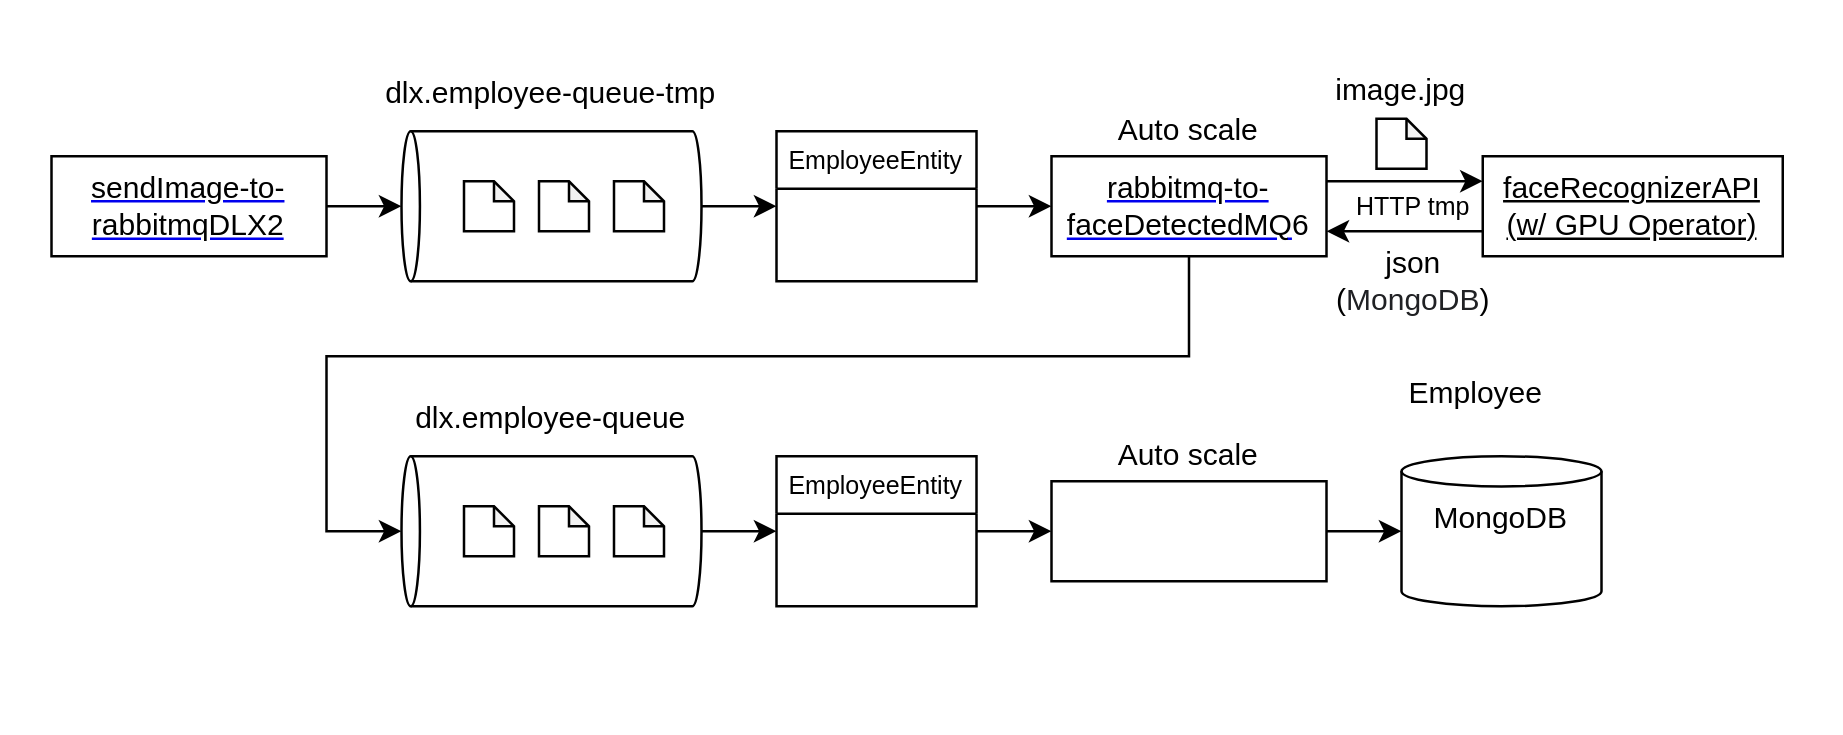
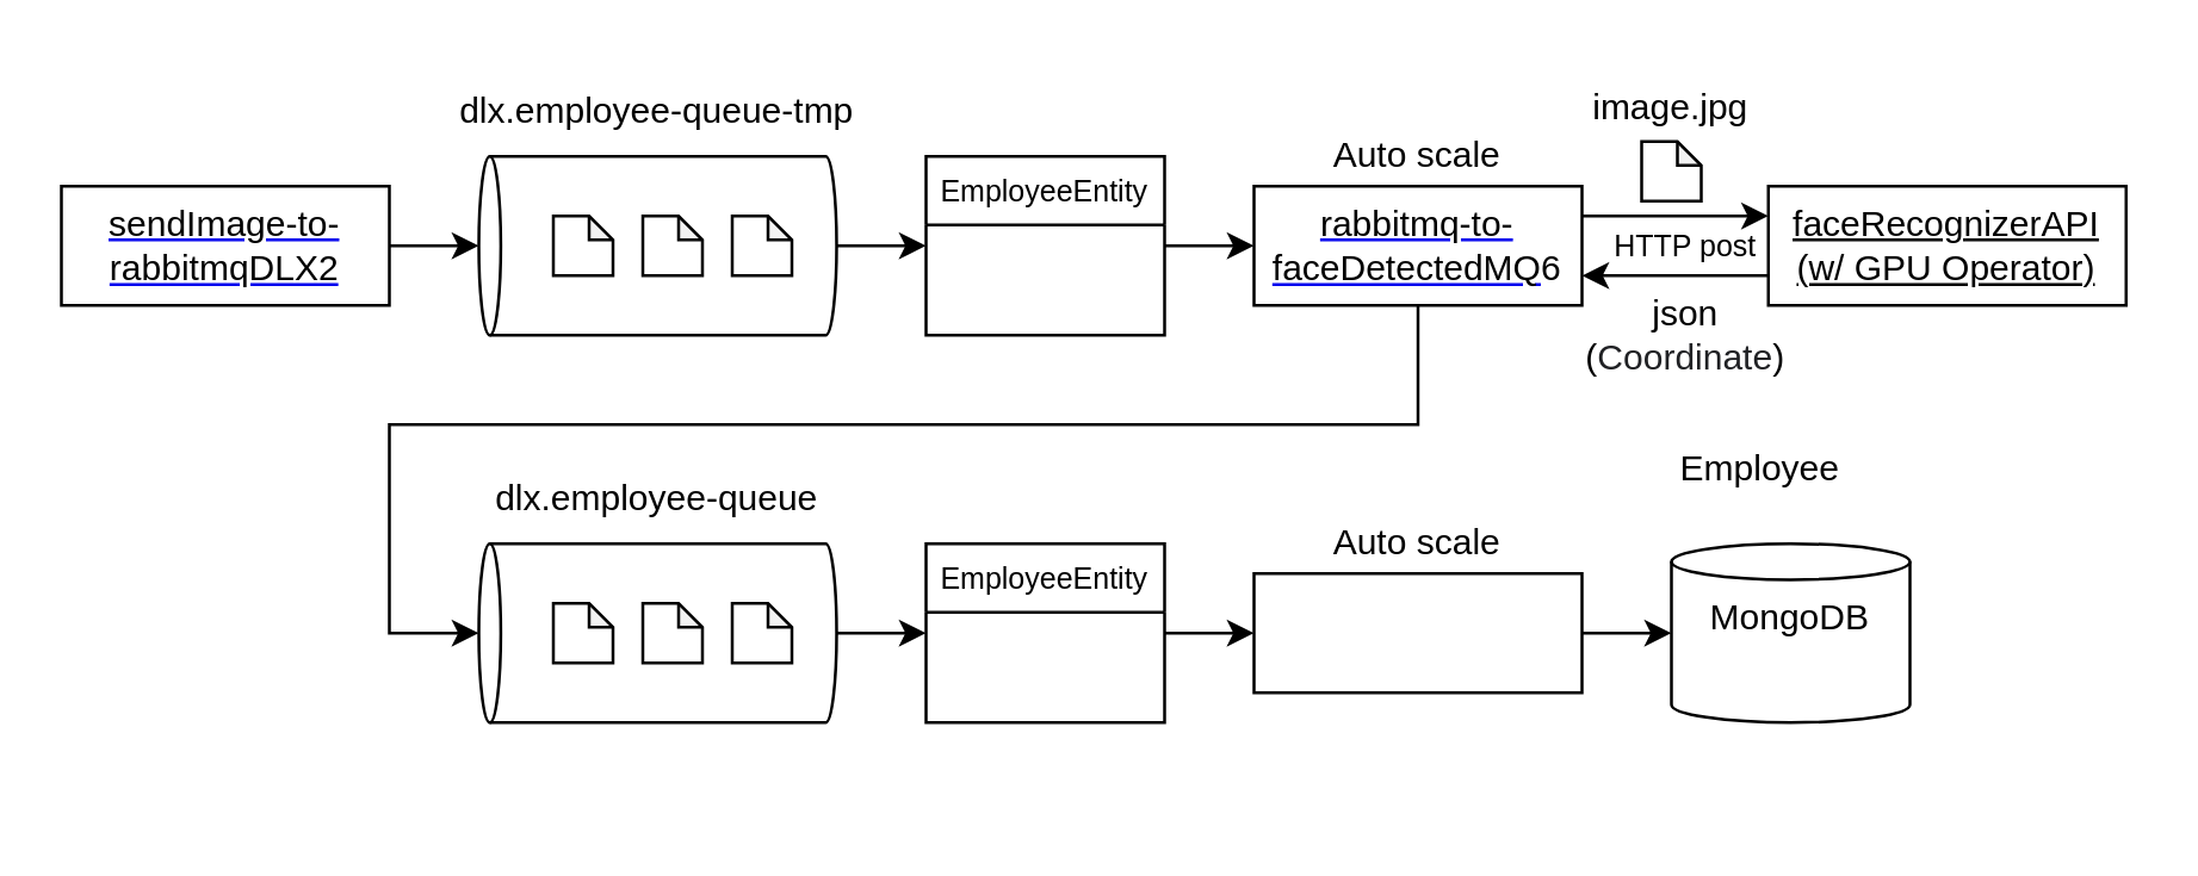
- <mxCell id="36" value="&lt;font style=&quot;font-size: 10px;&quot;&gt;HTTP tmp&lt;/font&gt;" style="text;html=1;strokeColor=none;fillColor=none;align=center;verticalAlign=middle;whiteSpace=wrap;rounded=0;fontSize=12;fontColor=#000000;" parent="1" vertex="1"><mxGeometry x="525" y="67" width="80" height="30" as="geometry" /></mxCell>
+ <mxCell id="36" value="&lt;font style=&quot;font-size: 10px;&quot;&gt;HTTP post&lt;/font&gt;" style="text;html=1;strokeColor=none;fillColor=none;align=center;verticalAlign=middle;whiteSpace=wrap;rounded=0;fontSize=12;fontColor=#000000;" parent="1" vertex="1"><mxGeometry x="525" y="67" width="80" height="30" as="geometry" /></mxCell>
- <mxCell id="35" value="json&lt;br&gt;&lt;font style=&quot;font-size: 12px;&quot;&gt;(&lt;span style=&quot;color: rgb(32, 33, 36); font-family: inherit; text-align: left; background-color: initial;&quot;&gt;MongoDB&lt;/span&gt;&lt;span style=&quot;background-color: initial;&quot;&gt;)&lt;/span&gt;&lt;/font&gt;" style="text;html=1;strokeColor=none;fillColor=none;align=center;verticalAlign=middle;whiteSpace=wrap;rounded=0;fontSize=12;fontColor=#000000;" parent="1" vertex="1"><mxGeometry x="525" y="97" width="80" height="30" as="geometry" /></mxCell>
+ <mxCell id="35" value="json&lt;br&gt;&lt;font style=&quot;font-size: 12px;&quot;&gt;(&lt;span style=&quot;color: rgb(32, 33, 36); font-family: inherit; text-align: left; background-color: initial;&quot;&gt;Coordinate&lt;/span&gt;&lt;span style=&quot;background-color: initial;&quot;&gt;)&lt;/span&gt;&lt;/font&gt;" style="text;html=1;strokeColor=none;fillColor=none;align=center;verticalAlign=middle;whiteSpace=wrap;rounded=0;fontSize=12;fontColor=#000000;" parent="1" vertex="1"><mxGeometry x="525" y="97" width="80" height="30" as="geometry" /></mxCell>
